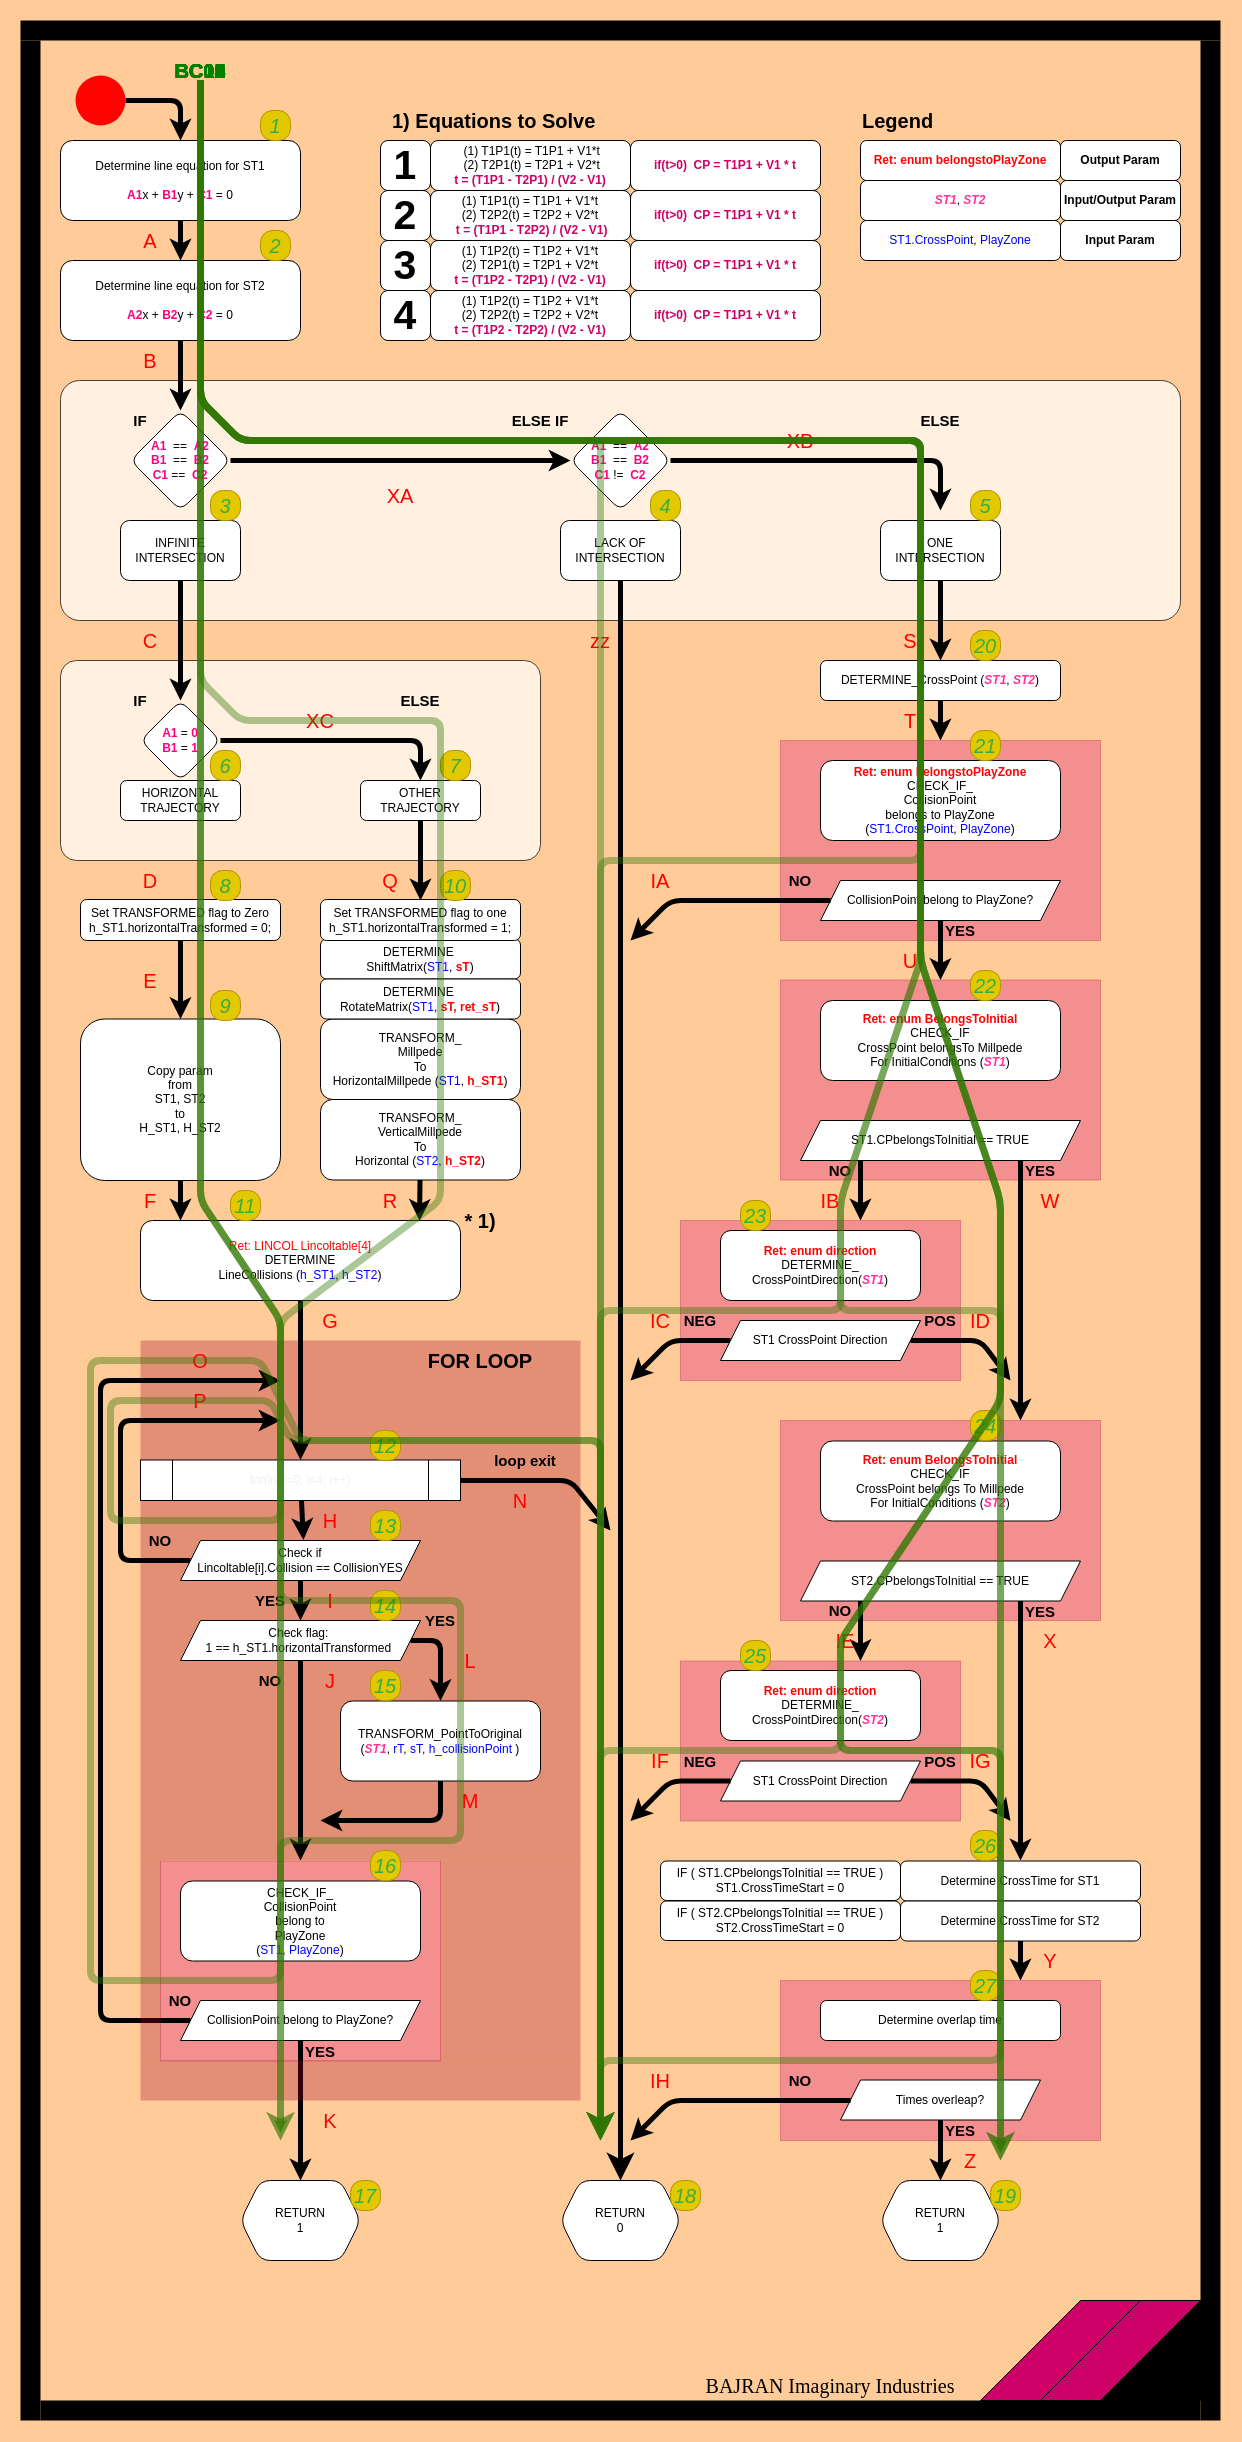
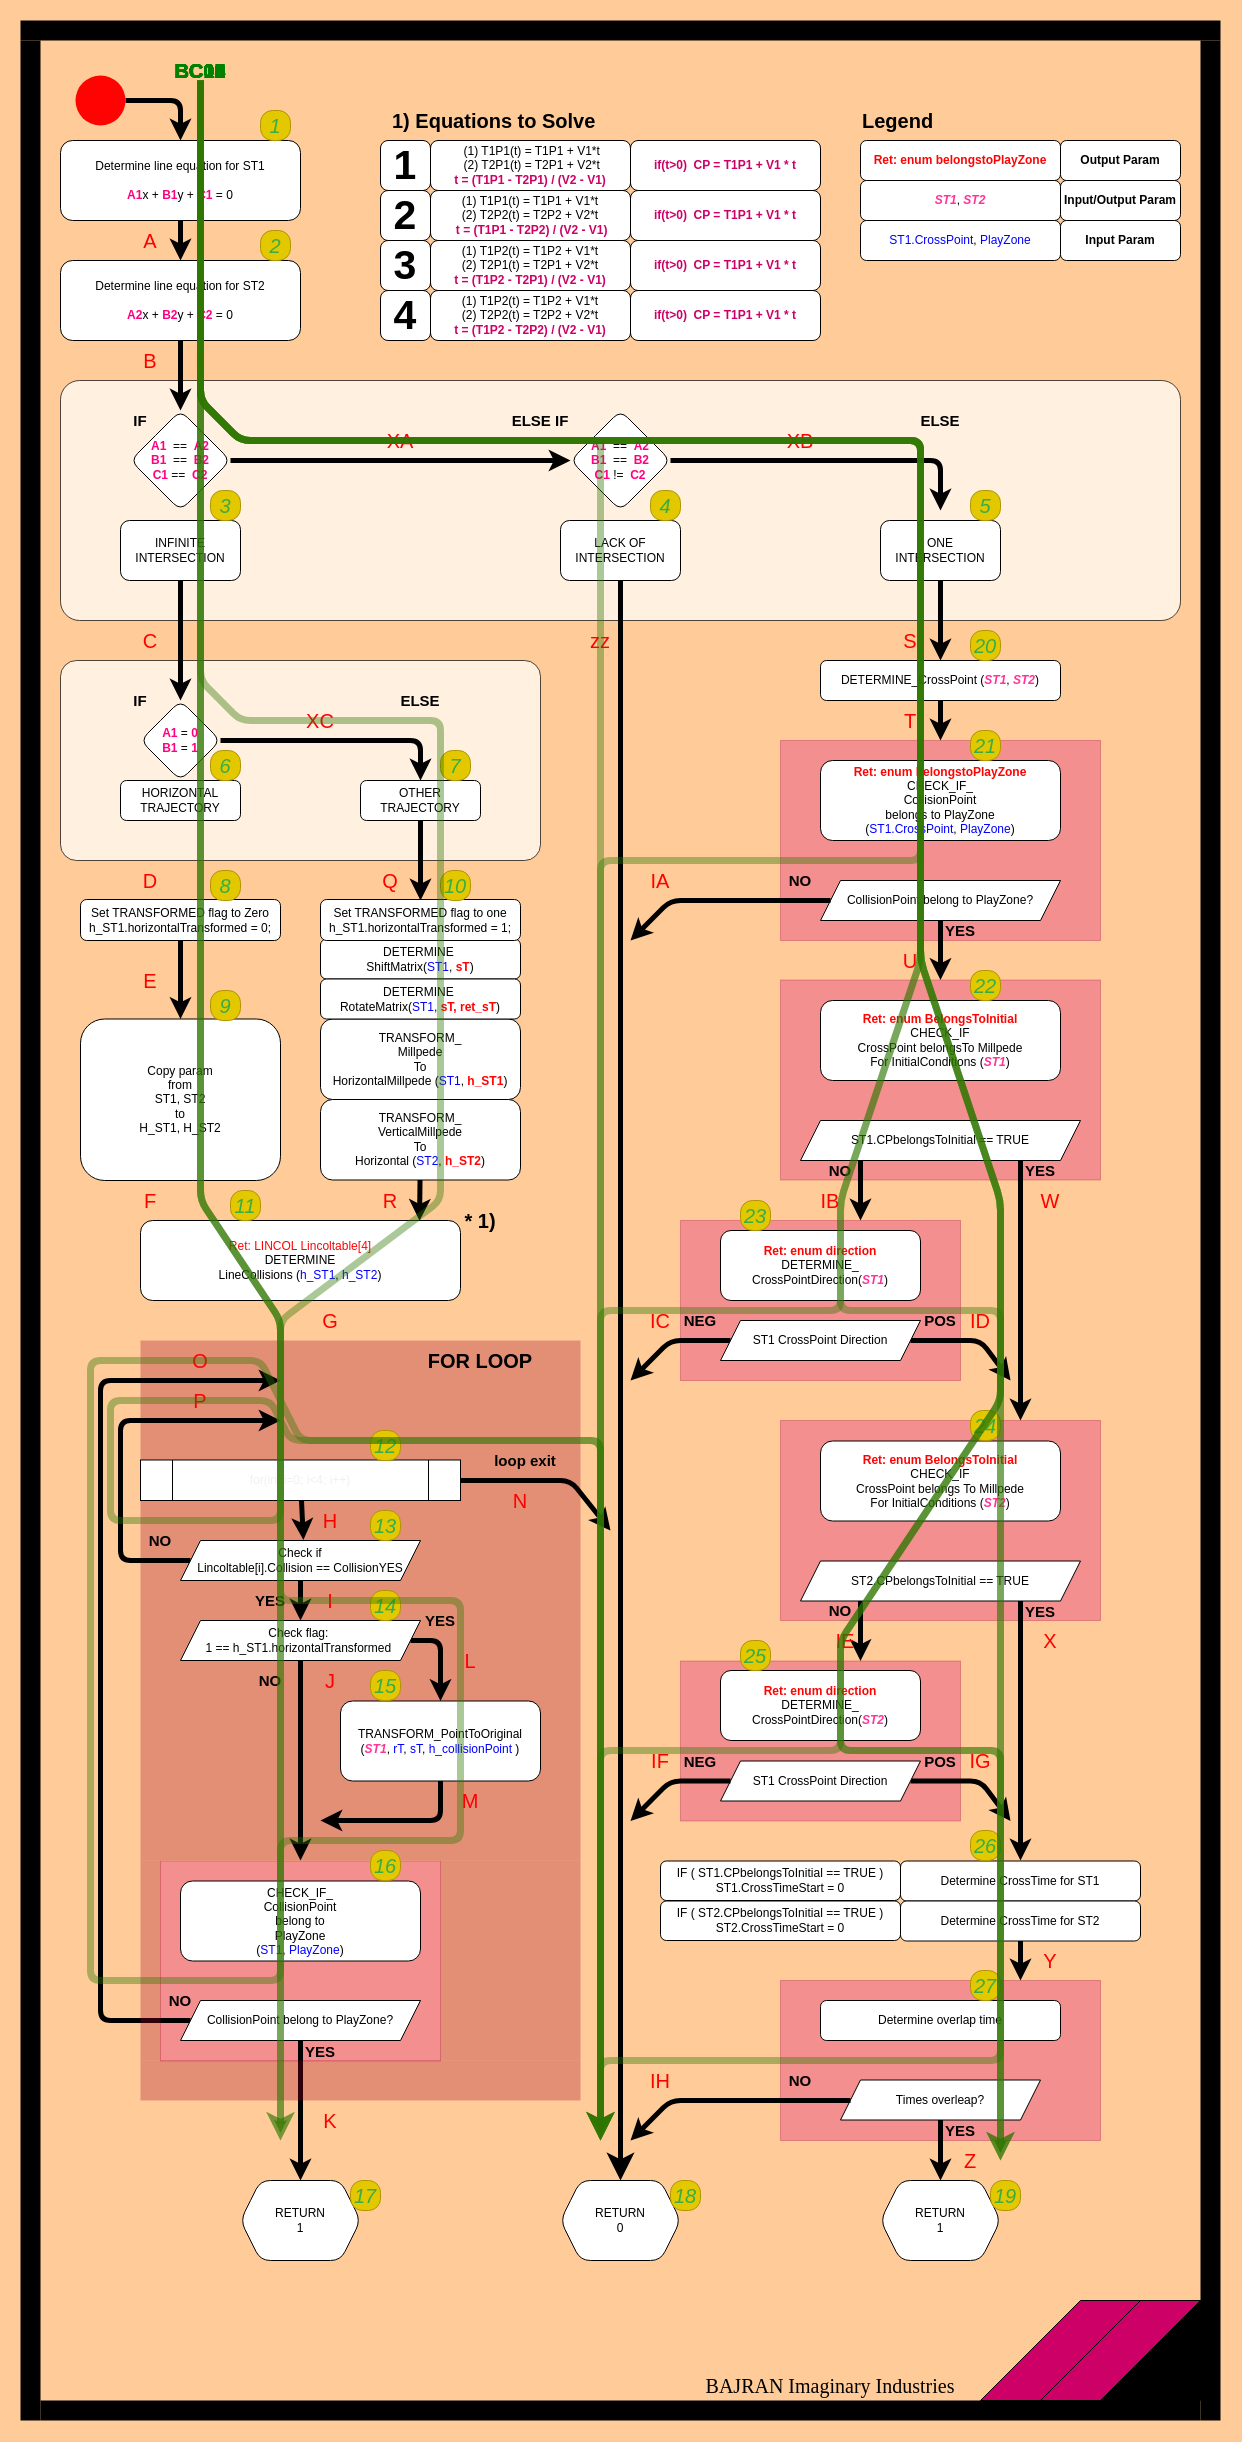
- <mxCell id="215" value="XA" style="text;html=1;strokeColor=none;fillColor=none;align=center;verticalAlign=middle;whiteSpace=wrap;rounded=0;fillStyle=solid;fontSize=20;fontColor=#FF0000;connectable=0;allowArrows=0;" parent="152" vertex="1"><mxGeometry x="390" y="485" width="20" height="20" as="geometry" /></mxCell>
+ <mxCell id="215" value="XA" style="text;html=1;strokeColor=none;fillColor=none;align=center;verticalAlign=middle;whiteSpace=wrap;rounded=0;fillStyle=solid;fontSize=20;fontColor=#FF0000;connectable=0;allowArrows=0;" parent="152" vertex="1"><mxGeometry x="390" y="430" width="20" height="20" as="geometry" /></mxCell>
- <mxCell id="114" style="edgeStyle=none;html=1;startSize=6;strokeWidth=5;entryX=0.125;entryY=0;entryDx=0;entryDy=0;entryPerimeter=0;" parent="1" source="115" target="99" edge="1"><mxGeometry relative="1" as="geometry"><mxPoint x="180" y="1210" as="targetPoint" /></mxGeometry></mxCell>
- <mxCell id="98" style="edgeStyle=none;html=1;entryX=0.5;entryY=0;entryDx=0;entryDy=0;fontColor=#0000FF;startSize=6;strokeWidth=5;" parent="1" source="99" target="110" edge="1"><mxGeometry relative="1" as="geometry" /></mxCell>
